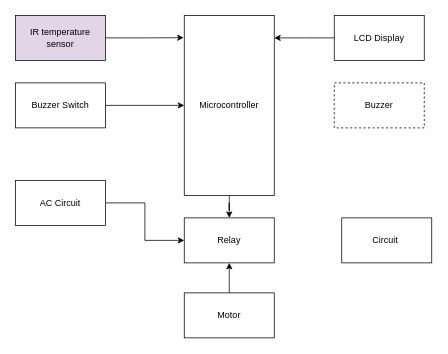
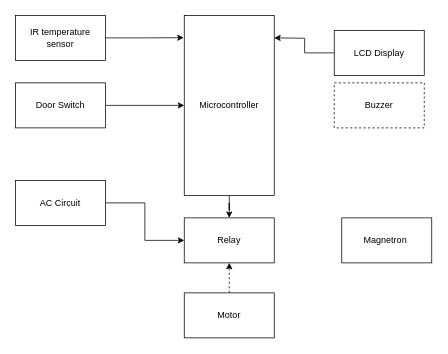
- <mxCell id="5" value="IR temperature sensor" style="rounded=0;whiteSpace=wrap;html=1;fillColor=#e1d5e7;" vertex="1" parent="1"><mxGeometry x="20" y="20" width="120" height="60" as="geometry" /></mxCell>
+ <mxCell id="5" value="IR temperature sensor" style="rounded=0;whiteSpace=wrap;html=1;" vertex="1" parent="1"><mxGeometry x="20" y="20" width="120" height="60" as="geometry" /></mxCell>
- <mxCell id="7" value="LCD Display" style="rounded=0;whiteSpace=wrap;html=1;" vertex="1" parent="1"><mxGeometry x="445" y="20" width="120" height="60" as="geometry" /></mxCell>
+ <mxCell id="7" value="LCD Display" style="rounded=0;whiteSpace=wrap;html=1;" vertex="1" parent="1"><mxGeometry x="445" y="40" width="120" height="60" as="geometry" /></mxCell>
- <mxCell id="11" value="Buzzer Switch" style="rounded=0;whiteSpace=wrap;html=1;" vertex="1" parent="1"><mxGeometry x="20" y="110" width="120" height="60" as="geometry" /></mxCell>
+ <mxCell id="11" value="Door Switch" style="rounded=0;whiteSpace=wrap;html=1;" vertex="1" parent="1"><mxGeometry x="20" y="110" width="120" height="60" as="geometry" /></mxCell>
- <mxCell id="9" value="Circuit&amp;nbsp;" style="rounded=0;whiteSpace=wrap;html=1;" vertex="1" parent="1"><mxGeometry x="455" y="290" width="120" height="60" as="geometry" /></mxCell>
+ <mxCell id="9" value="Magnetron&amp;nbsp;" style="rounded=0;whiteSpace=wrap;html=1;" vertex="1" parent="1"><mxGeometry x="455" y="290" width="120" height="60" as="geometry" /></mxCell>
- <mxCell id="15" value="" style="edgeStyle=orthogonalEdgeStyle;rounded=0;orthogonalLoop=1;jettySize=auto;html=1;" edge="1" parent="1" source="16" target="14"><mxGeometry relative="1" as="geometry" /></mxCell>
+ <mxCell id="15" value="" style="edgeStyle=orthogonalEdgeStyle;rounded=0;orthogonalLoop=1;jettySize=auto;html=1;dashed=1;" edge="1" parent="1" source="16" target="14"><mxGeometry relative="1" as="geometry" /></mxCell>
